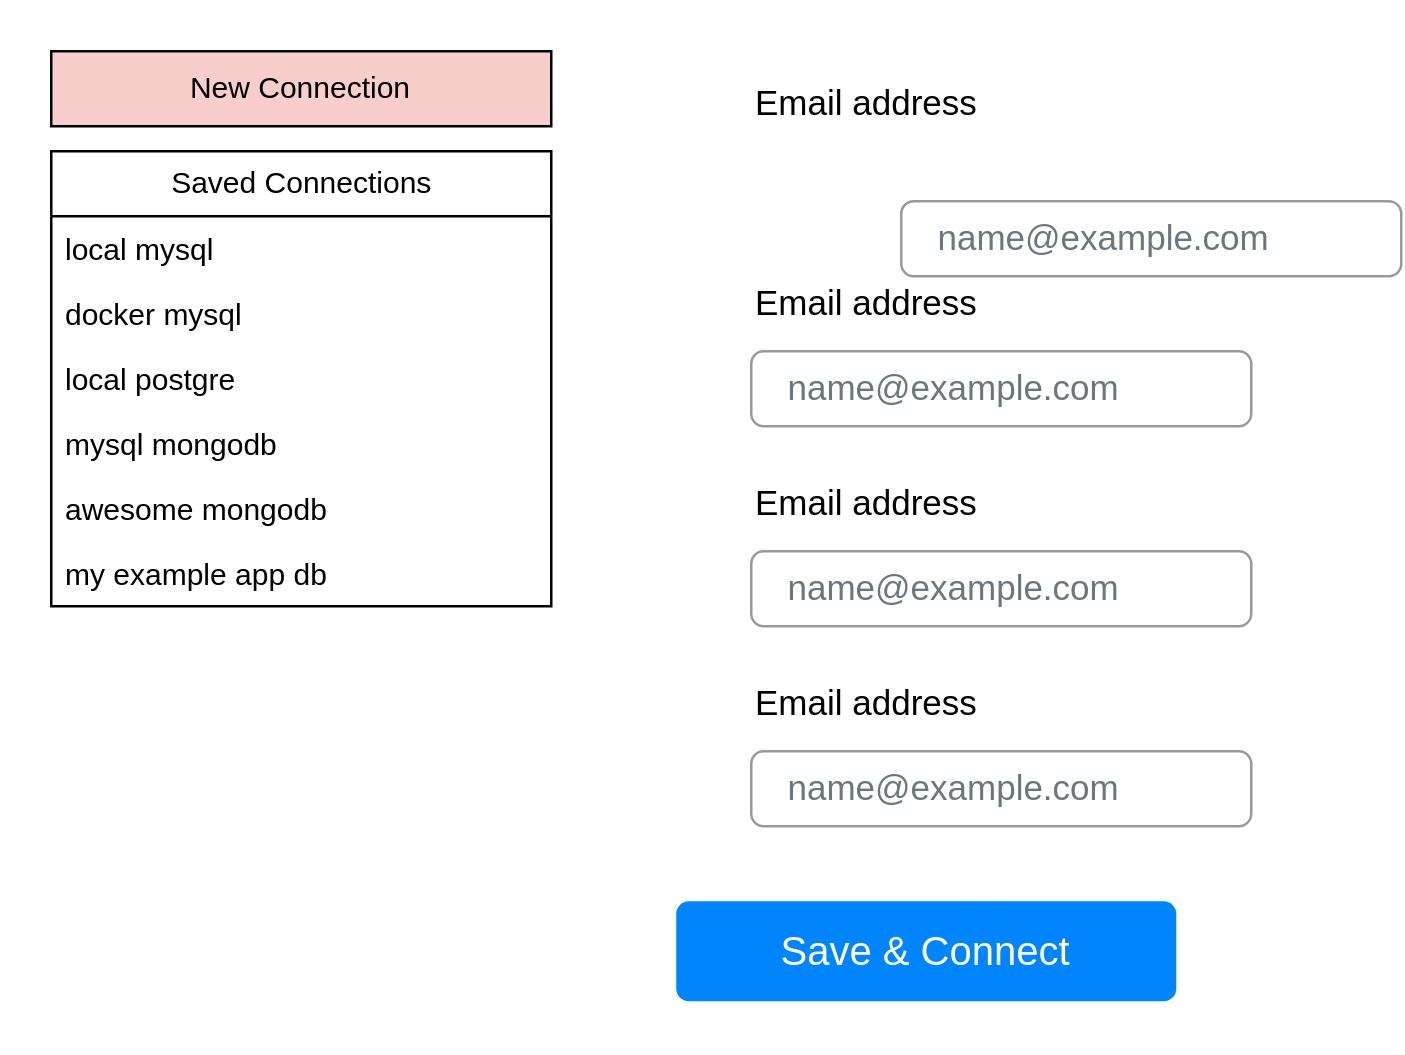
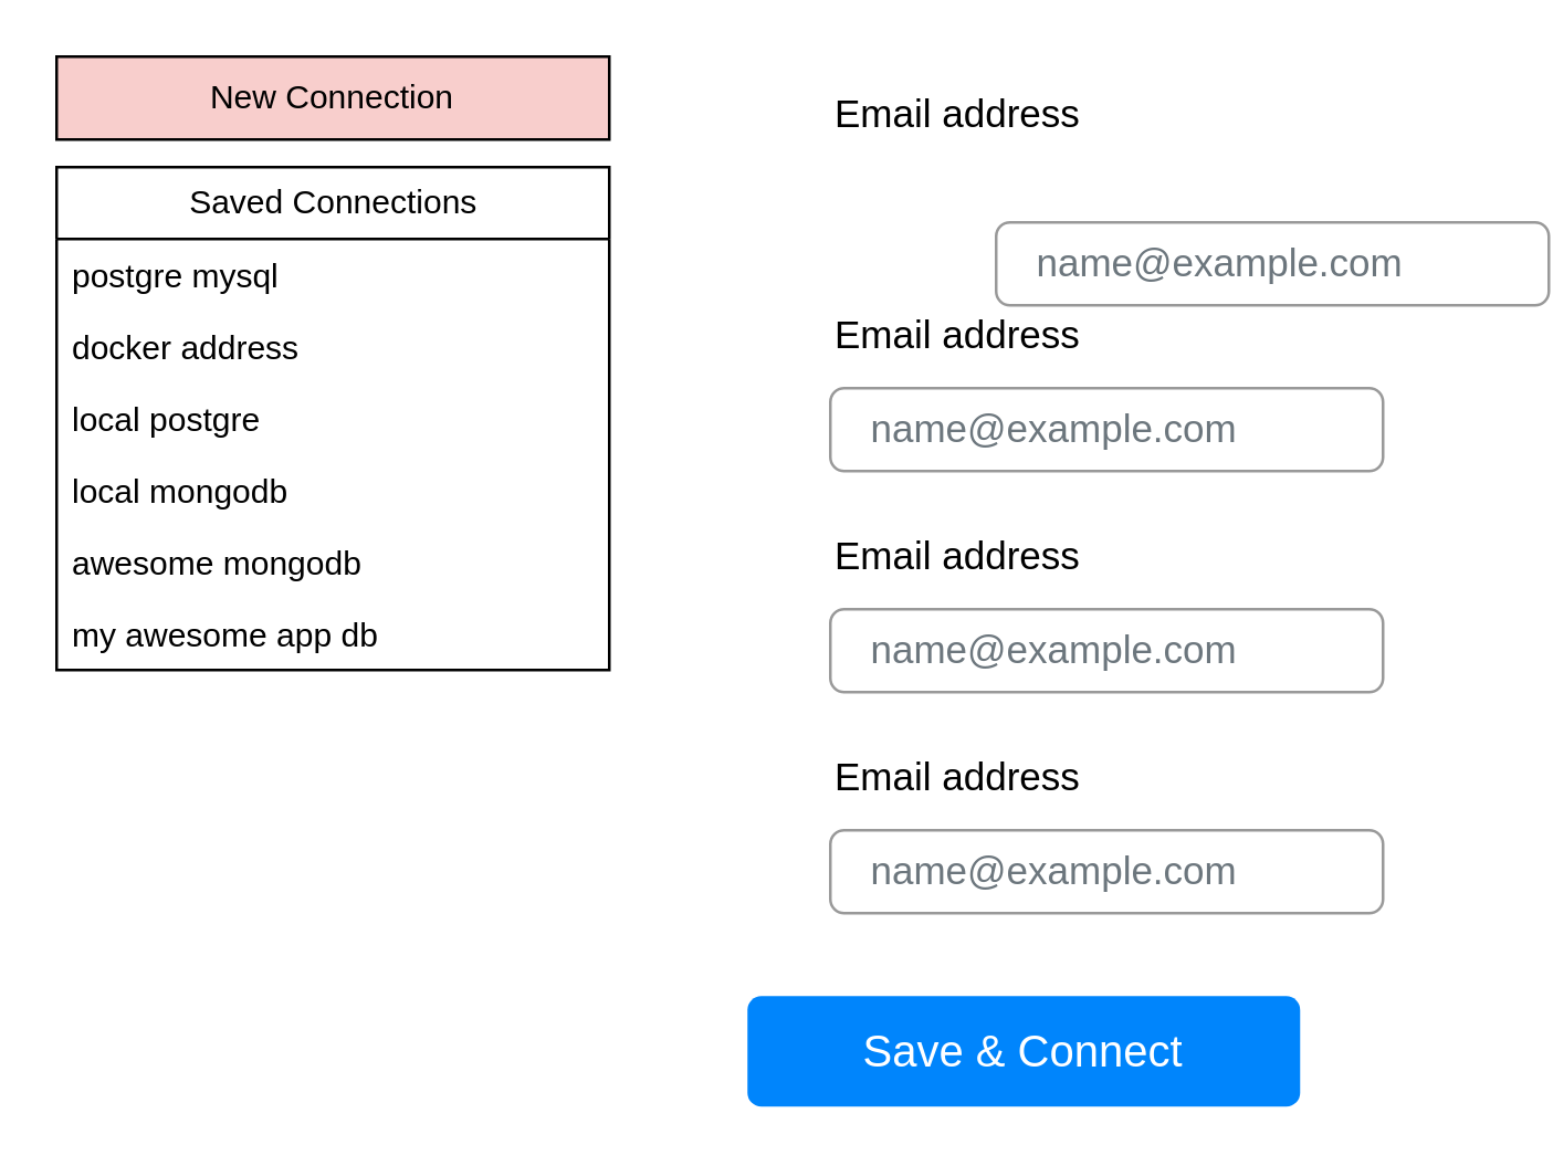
- <mxCell id="4" value="local mysql" style="text;strokeColor=none;fillColor=none;align=left;verticalAlign=top;spacingLeft=4;spacingRight=4;overflow=hidden;rotatable=0;points=[[0,0.5],[1,0.5]];portConstraint=eastwest;whiteSpace=wrap;html=1;" vertex="1" parent="3"><mxGeometry y="26" width="200" height="26" as="geometry" /></mxCell>
+ <mxCell id="4" value="postgre mysql" style="text;strokeColor=none;fillColor=none;align=left;verticalAlign=top;spacingLeft=4;spacingRight=4;overflow=hidden;rotatable=0;points=[[0,0.5],[1,0.5]];portConstraint=eastwest;whiteSpace=wrap;html=1;" vertex="1" parent="3"><mxGeometry y="26" width="200" height="26" as="geometry" /></mxCell>
- <mxCell id="5" value="docker mysql" style="text;strokeColor=none;fillColor=none;align=left;verticalAlign=top;spacingLeft=4;spacingRight=4;overflow=hidden;rotatable=0;points=[[0,0.5],[1,0.5]];portConstraint=eastwest;whiteSpace=wrap;html=1;" vertex="1" parent="3"><mxGeometry y="52" width="200" height="26" as="geometry" /></mxCell>
+ <mxCell id="5" value="docker address" style="text;strokeColor=none;fillColor=none;align=left;verticalAlign=top;spacingLeft=4;spacingRight=4;overflow=hidden;rotatable=0;points=[[0,0.5],[1,0.5]];portConstraint=eastwest;whiteSpace=wrap;html=1;" vertex="1" parent="3"><mxGeometry y="52" width="200" height="26" as="geometry" /></mxCell>
- <mxCell id="7" value="mysql mongodb" style="text;strokeColor=none;fillColor=none;align=left;verticalAlign=top;spacingLeft=4;spacingRight=4;overflow=hidden;rotatable=0;points=[[0,0.5],[1,0.5]];portConstraint=eastwest;whiteSpace=wrap;html=1;" vertex="1" parent="3"><mxGeometry y="104" width="200" height="26" as="geometry" /></mxCell>
+ <mxCell id="7" value="local mongodb" style="text;strokeColor=none;fillColor=none;align=left;verticalAlign=top;spacingLeft=4;spacingRight=4;overflow=hidden;rotatable=0;points=[[0,0.5],[1,0.5]];portConstraint=eastwest;whiteSpace=wrap;html=1;" vertex="1" parent="3"><mxGeometry y="104" width="200" height="26" as="geometry" /></mxCell>
- <mxCell id="9" value="my example app db" style="text;strokeColor=none;fillColor=none;align=left;verticalAlign=top;spacingLeft=4;spacingRight=4;overflow=hidden;rotatable=0;points=[[0,0.5],[1,0.5]];portConstraint=eastwest;whiteSpace=wrap;html=1;" vertex="1" parent="3"><mxGeometry y="156" width="200" height="26" as="geometry" /></mxCell>
+ <mxCell id="9" value="my awesome app db" style="text;strokeColor=none;fillColor=none;align=left;verticalAlign=top;spacingLeft=4;spacingRight=4;overflow=hidden;rotatable=0;points=[[0,0.5],[1,0.5]];portConstraint=eastwest;whiteSpace=wrap;html=1;" vertex="1" parent="3"><mxGeometry y="156" width="200" height="26" as="geometry" /></mxCell>
